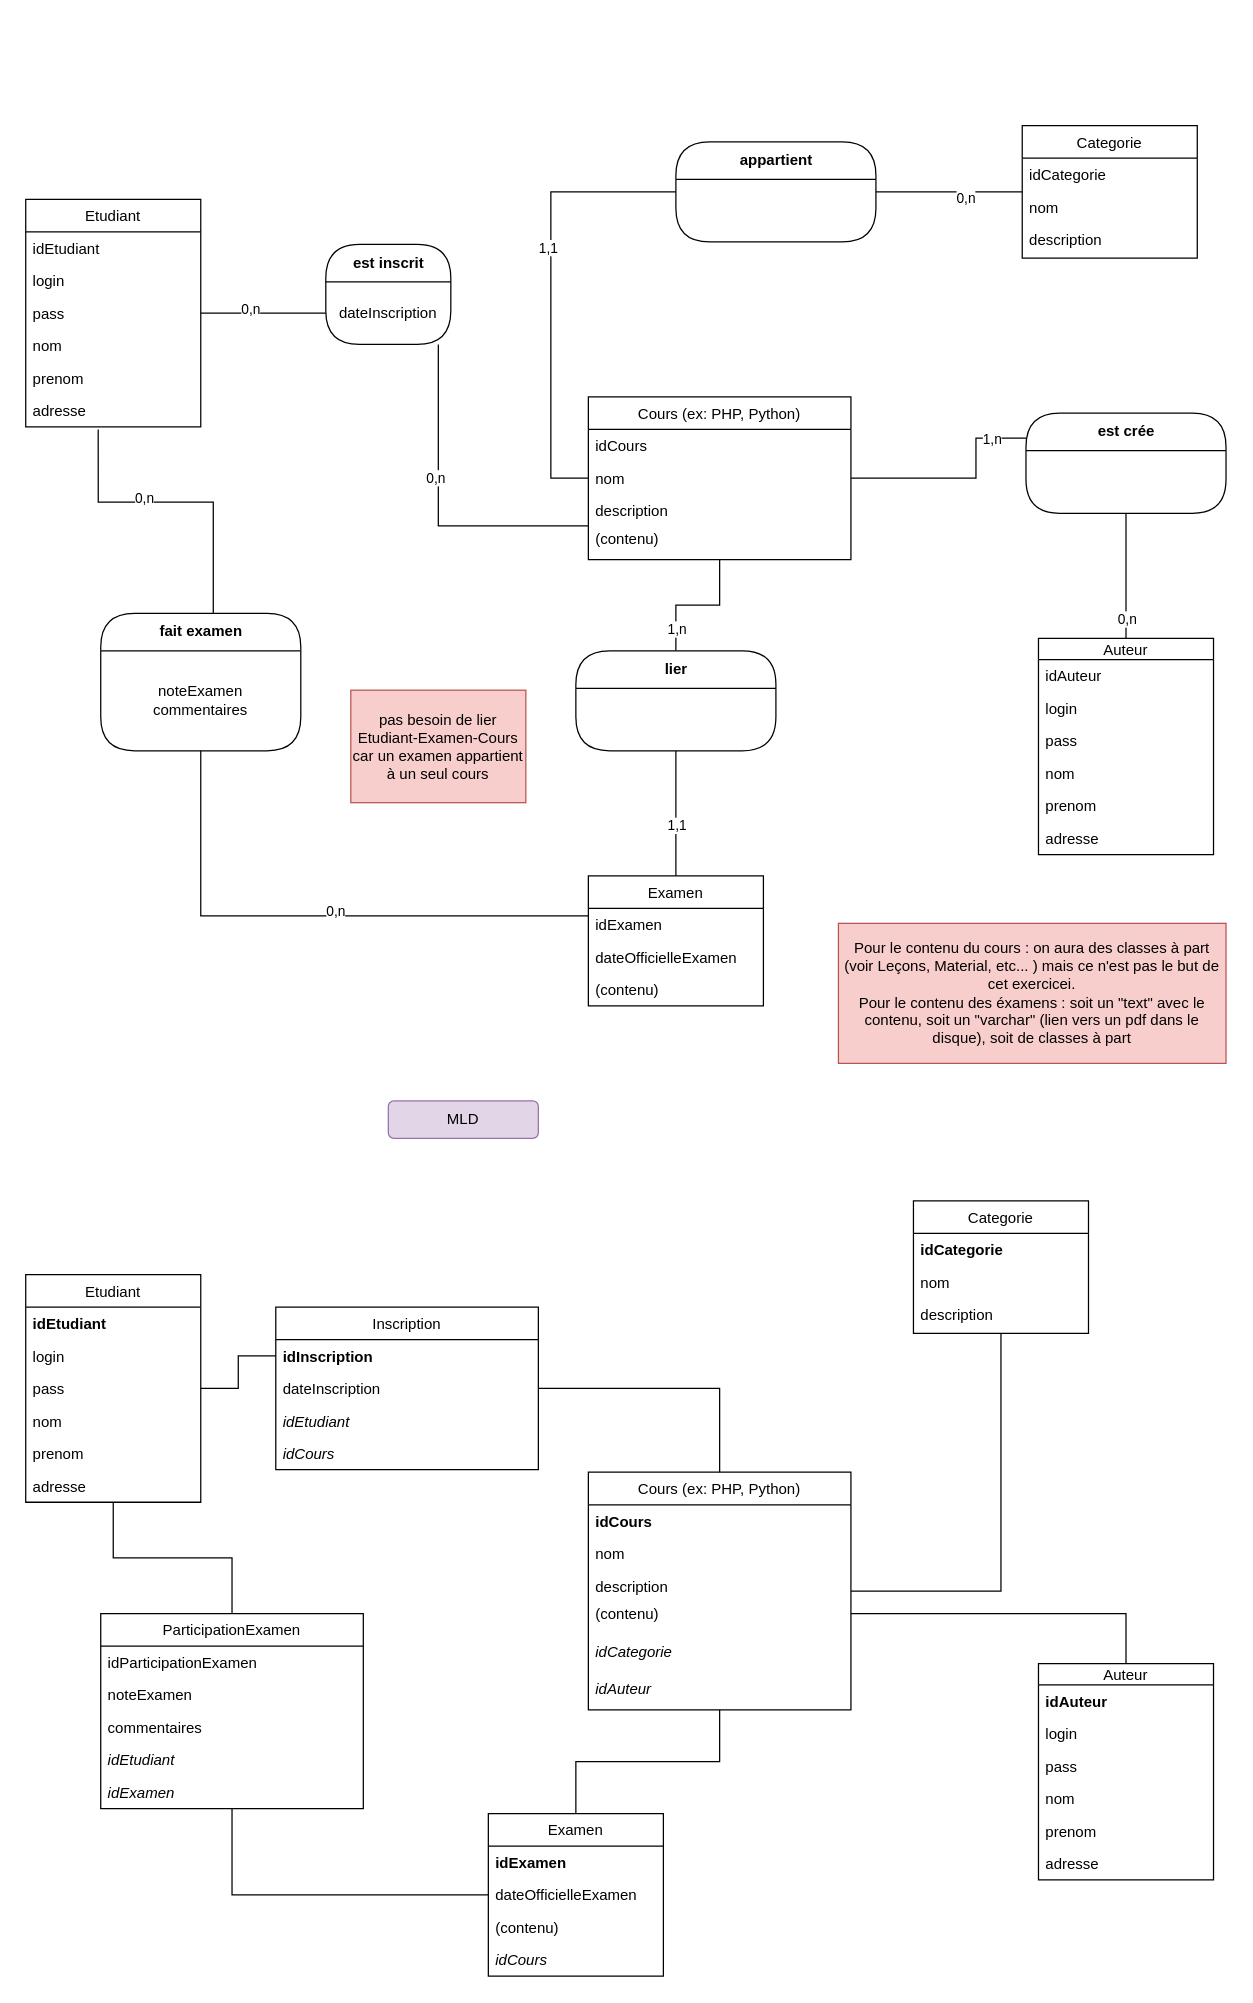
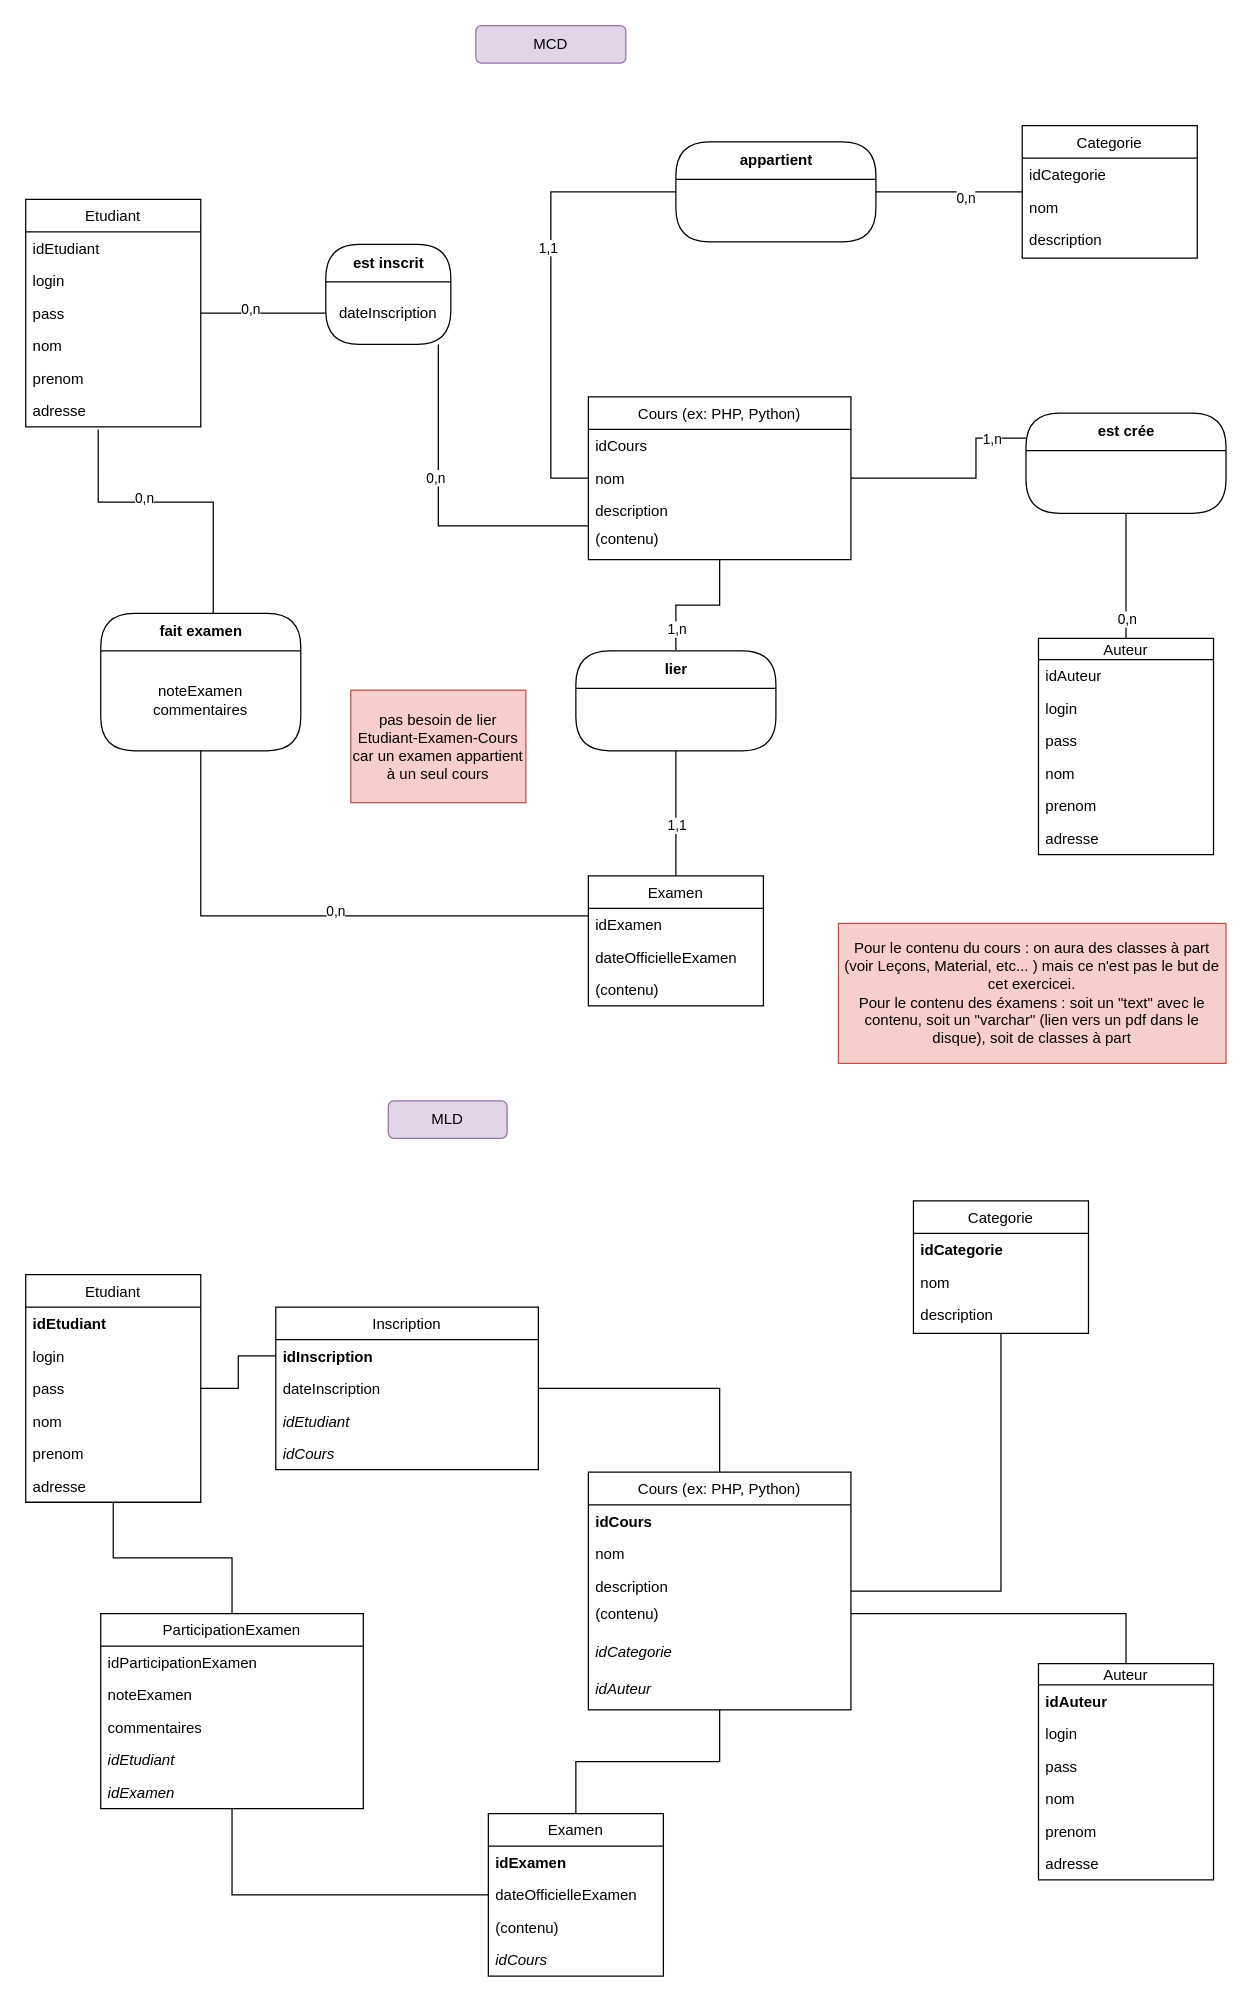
+ <mxCell id="107" value="MCD" style="rounded=1;whiteSpace=wrap;html=1;fillColor=#e1d5e7;strokeColor=#9673a6;" vertex="1" parent="1"><mxGeometry x="380" y="20" width="120" height="30" as="geometry" /></mxCell>
- <mxCell id="108" value="MLD" style="rounded=1;whiteSpace=wrap;html=1;fillColor=#e1d5e7;strokeColor=#9673a6;" vertex="1" parent="1"><mxGeometry x="310" y="880" width="120" height="30" as="geometry" /></mxCell>
+ <mxCell id="108" value="MLD" style="rounded=1;whiteSpace=wrap;html=1;fillColor=#e1d5e7;strokeColor=#9673a6;" vertex="1" parent="1"><mxGeometry x="310" y="880" width="95" height="30" as="geometry" /></mxCell>
